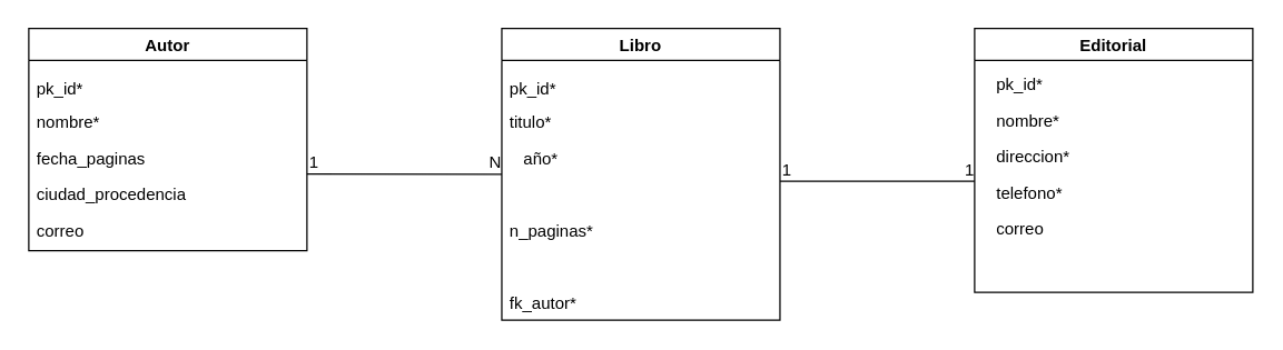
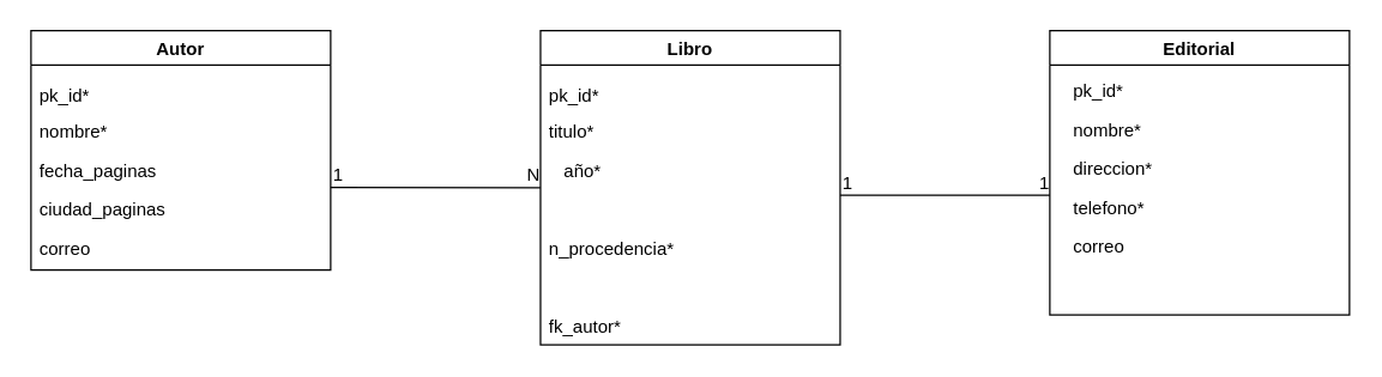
- <mxCell id="5" value="ciudad_procedencia" style="text;strokeColor=none;fillColor=none;align=left;verticalAlign=top;spacingLeft=4;spacingRight=4;overflow=hidden;rotatable=0;points=[[0,0.5],[1,0.5]];portConstraint=eastwest;" vertex="1" parent="2"><mxGeometry y="106" width="130" height="26" as="geometry" /></mxCell>
+ <mxCell id="5" value="ciudad_paginas" style="text;strokeColor=none;fillColor=none;align=left;verticalAlign=top;spacingLeft=4;spacingRight=4;overflow=hidden;rotatable=0;points=[[0,0.5],[1,0.5]];portConstraint=eastwest;" vertex="1" parent="2"><mxGeometry y="106" width="130" height="26" as="geometry" /></mxCell>
- <mxCell id="12" value="n_paginas*" style="text;strokeColor=none;fillColor=none;align=left;verticalAlign=top;spacingLeft=4;spacingRight=4;overflow=hidden;rotatable=0;points=[[0,0.5],[1,0.5]];portConstraint=eastwest;" vertex="1" parent="8"><mxGeometry y="132" width="130" height="26" as="geometry" /></mxCell>
+ <mxCell id="12" value="n_procedencia*" style="text;strokeColor=none;fillColor=none;align=left;verticalAlign=top;spacingLeft=4;spacingRight=4;overflow=hidden;rotatable=0;points=[[0,0.5],[1,0.5]];portConstraint=eastwest;" vertex="1" parent="8"><mxGeometry y="132" width="130" height="26" as="geometry" /></mxCell>
